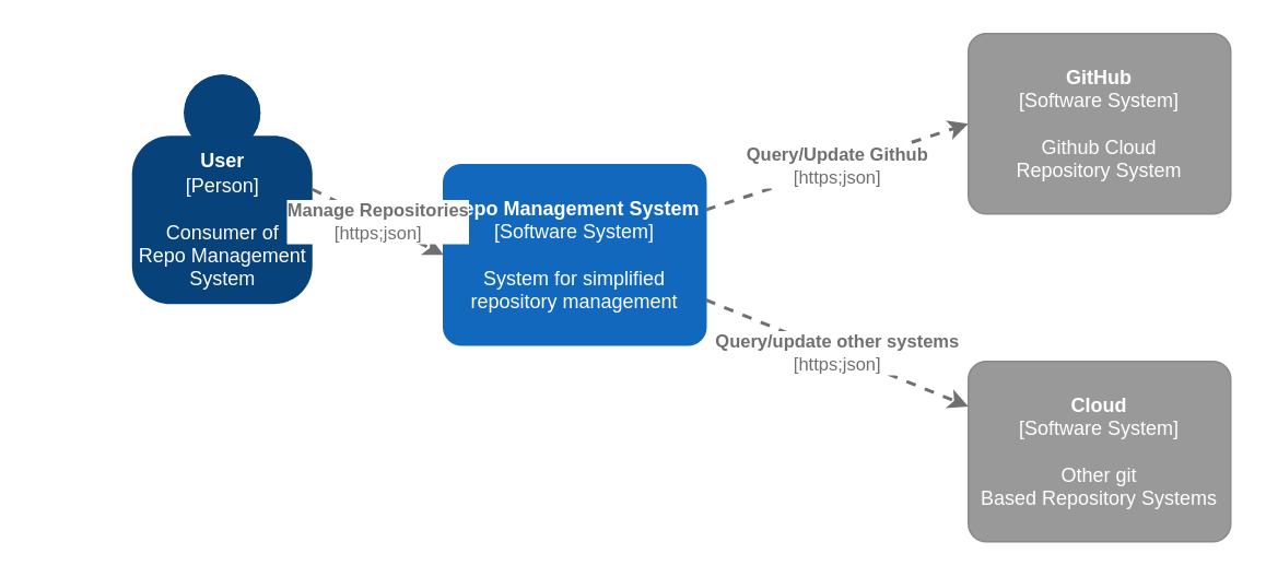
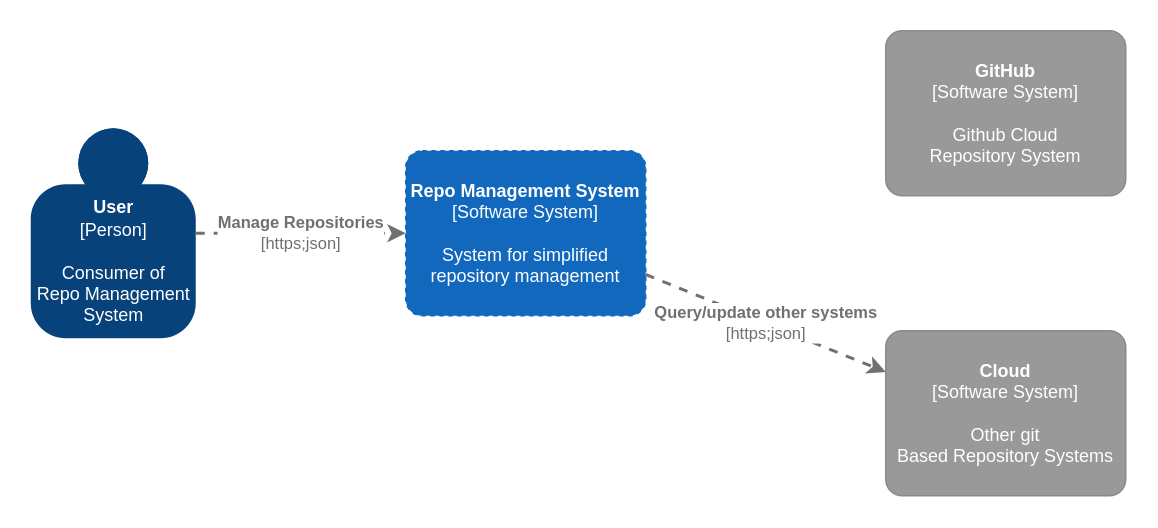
- <mxCell id="2" value="&lt;b&gt;User&lt;/b&gt;&lt;div&gt;[Person]&lt;/div&gt;&lt;br&gt;&lt;div&gt;Consumer of &#10;Repo Management&#10;System&lt;/div&gt;" style="html=1;dashed=0;whitespace=wrap;fillColor=#08427b;strokeColor=none;fontColor=#ffffff;shape=mxgraph.c4.person;align=center;metaEdit=1;points=[[0.5,0,0],[1,0.5,0],[1,0.75,0],[0.75,1,0],[0.5,1,0],[0.25,1,0],[0,0.75,0],[0,0.5,0]];metaData={&quot;c4Type&quot;:{&quot;editable&quot;:false}};" parent="1" vertex="1"><mxGeometry x="80" y="45" width="110.0" height="140" as="geometry" /></mxCell>
+ <mxCell id="2" value="&lt;b&gt;User&lt;/b&gt;&lt;div&gt;[Person]&lt;/div&gt;&lt;br&gt;&lt;div&gt;Consumer of &#10;Repo Management&#10;System&lt;/div&gt;" style="html=1;dashed=0;whitespace=wrap;fillColor=#08427b;strokeColor=none;fontColor=#ffffff;shape=mxgraph.c4.person;align=center;metaEdit=1;points=[[0.5,0,0],[1,0.5,0],[1,0.75,0],[0.75,1,0],[0.5,1,0],[0.25,1,0],[0,0.75,0],[0,0.5,0]];metaData={&quot;c4Type&quot;:{&quot;editable&quot;:false}};" parent="1" vertex="1"><mxGeometry x="20" y="85" width="110.0" height="140" as="geometry" /></mxCell>
- <mxCell id="7" value="&lt;div style=&quot;text-align: left&quot;&gt;&lt;div style=&quot;text-align: center&quot;&gt;&lt;b&gt;Query/Update Github&lt;/b&gt;&lt;/div&gt;&lt;div style=&quot;text-align: center&quot;&gt;[https;json]&lt;/div&gt;&lt;/div&gt;" style="edgeStyle=none;rounded=0;html=1;entryX=0;entryY=0.5;jettySize=auto;orthogonalLoop=1;strokeColor=#707070;strokeWidth=2;fontColor=#707070;jumpStyle=none;dashed=1;metaEdit=1;metaData={&quot;c4Type&quot;:{&quot;editable&quot;:false}};exitX=1;exitY=0.25;exitDx=0;exitDy=0;exitPerimeter=0;entryDx=0;entryDy=0;entryPerimeter=0;" parent="1" source="3" target="4" edge="1"><mxGeometry width="160" relative="1" as="geometry"><mxPoint x="200" y="490" as="sourcePoint" /><mxPoint x="360" y="490" as="targetPoint" /></mxGeometry></mxCell>
- <mxCell id="3" value="&lt;b&gt;Repo Management System&lt;/b&gt;&lt;div&gt;[Software System]&lt;/div&gt;&lt;br&gt;&lt;div&gt;System for simplified&#10;repository management&lt;/div&gt;" style="rounded=1;whiteSpace=wrap;html=1;labelBackgroundColor=none;fillColor=#1168BD;fontColor=#ffffff;align=center;arcSize=10;strokeColor=#1168BD;metaEdit=1;metaData={&quot;c4Type&quot;:{&quot;editable&quot;:false}};points=[[0.25,0,0],[0.5,0,0],[0.75,0,0],[1,0.25,0],[1,0.5,0],[1,0.75,0],[0.75,1,0],[0.5,1,0],[0.25,1,0],[0,0.75,0],[0,0.5,0],[0,0.25,0]];" parent="1" vertex="1"><mxGeometry x="270" y="100" width="160" height="110.0" as="geometry" /></mxCell>
+ <mxCell id="3" value="&lt;b&gt;Repo Management System&lt;/b&gt;&lt;div&gt;[Software System]&lt;/div&gt;&lt;br&gt;&lt;div&gt;System for simplified&#10;repository management&lt;/div&gt;" style="rounded=1;whiteSpace=wrap;html=1;labelBackgroundColor=none;fillColor=#1168BD;fontColor=#ffffff;align=center;arcSize=10;strokeColor=#1168BD;metaEdit=1;metaData={&quot;c4Type&quot;:{&quot;editable&quot;:false}};points=[[0.25,0,0],[0.5,0,0],[0.75,0,0],[1,0.25,0],[1,0.5,0],[1,0.75,0],[0.75,1,0],[0.5,1,0],[0.25,1,0],[0,0.75,0],[0,0.5,0],[0,0.25,0]];dashed=1;" parent="1" vertex="1"><mxGeometry x="270" y="100" width="160" height="110.0" as="geometry" /></mxCell>
